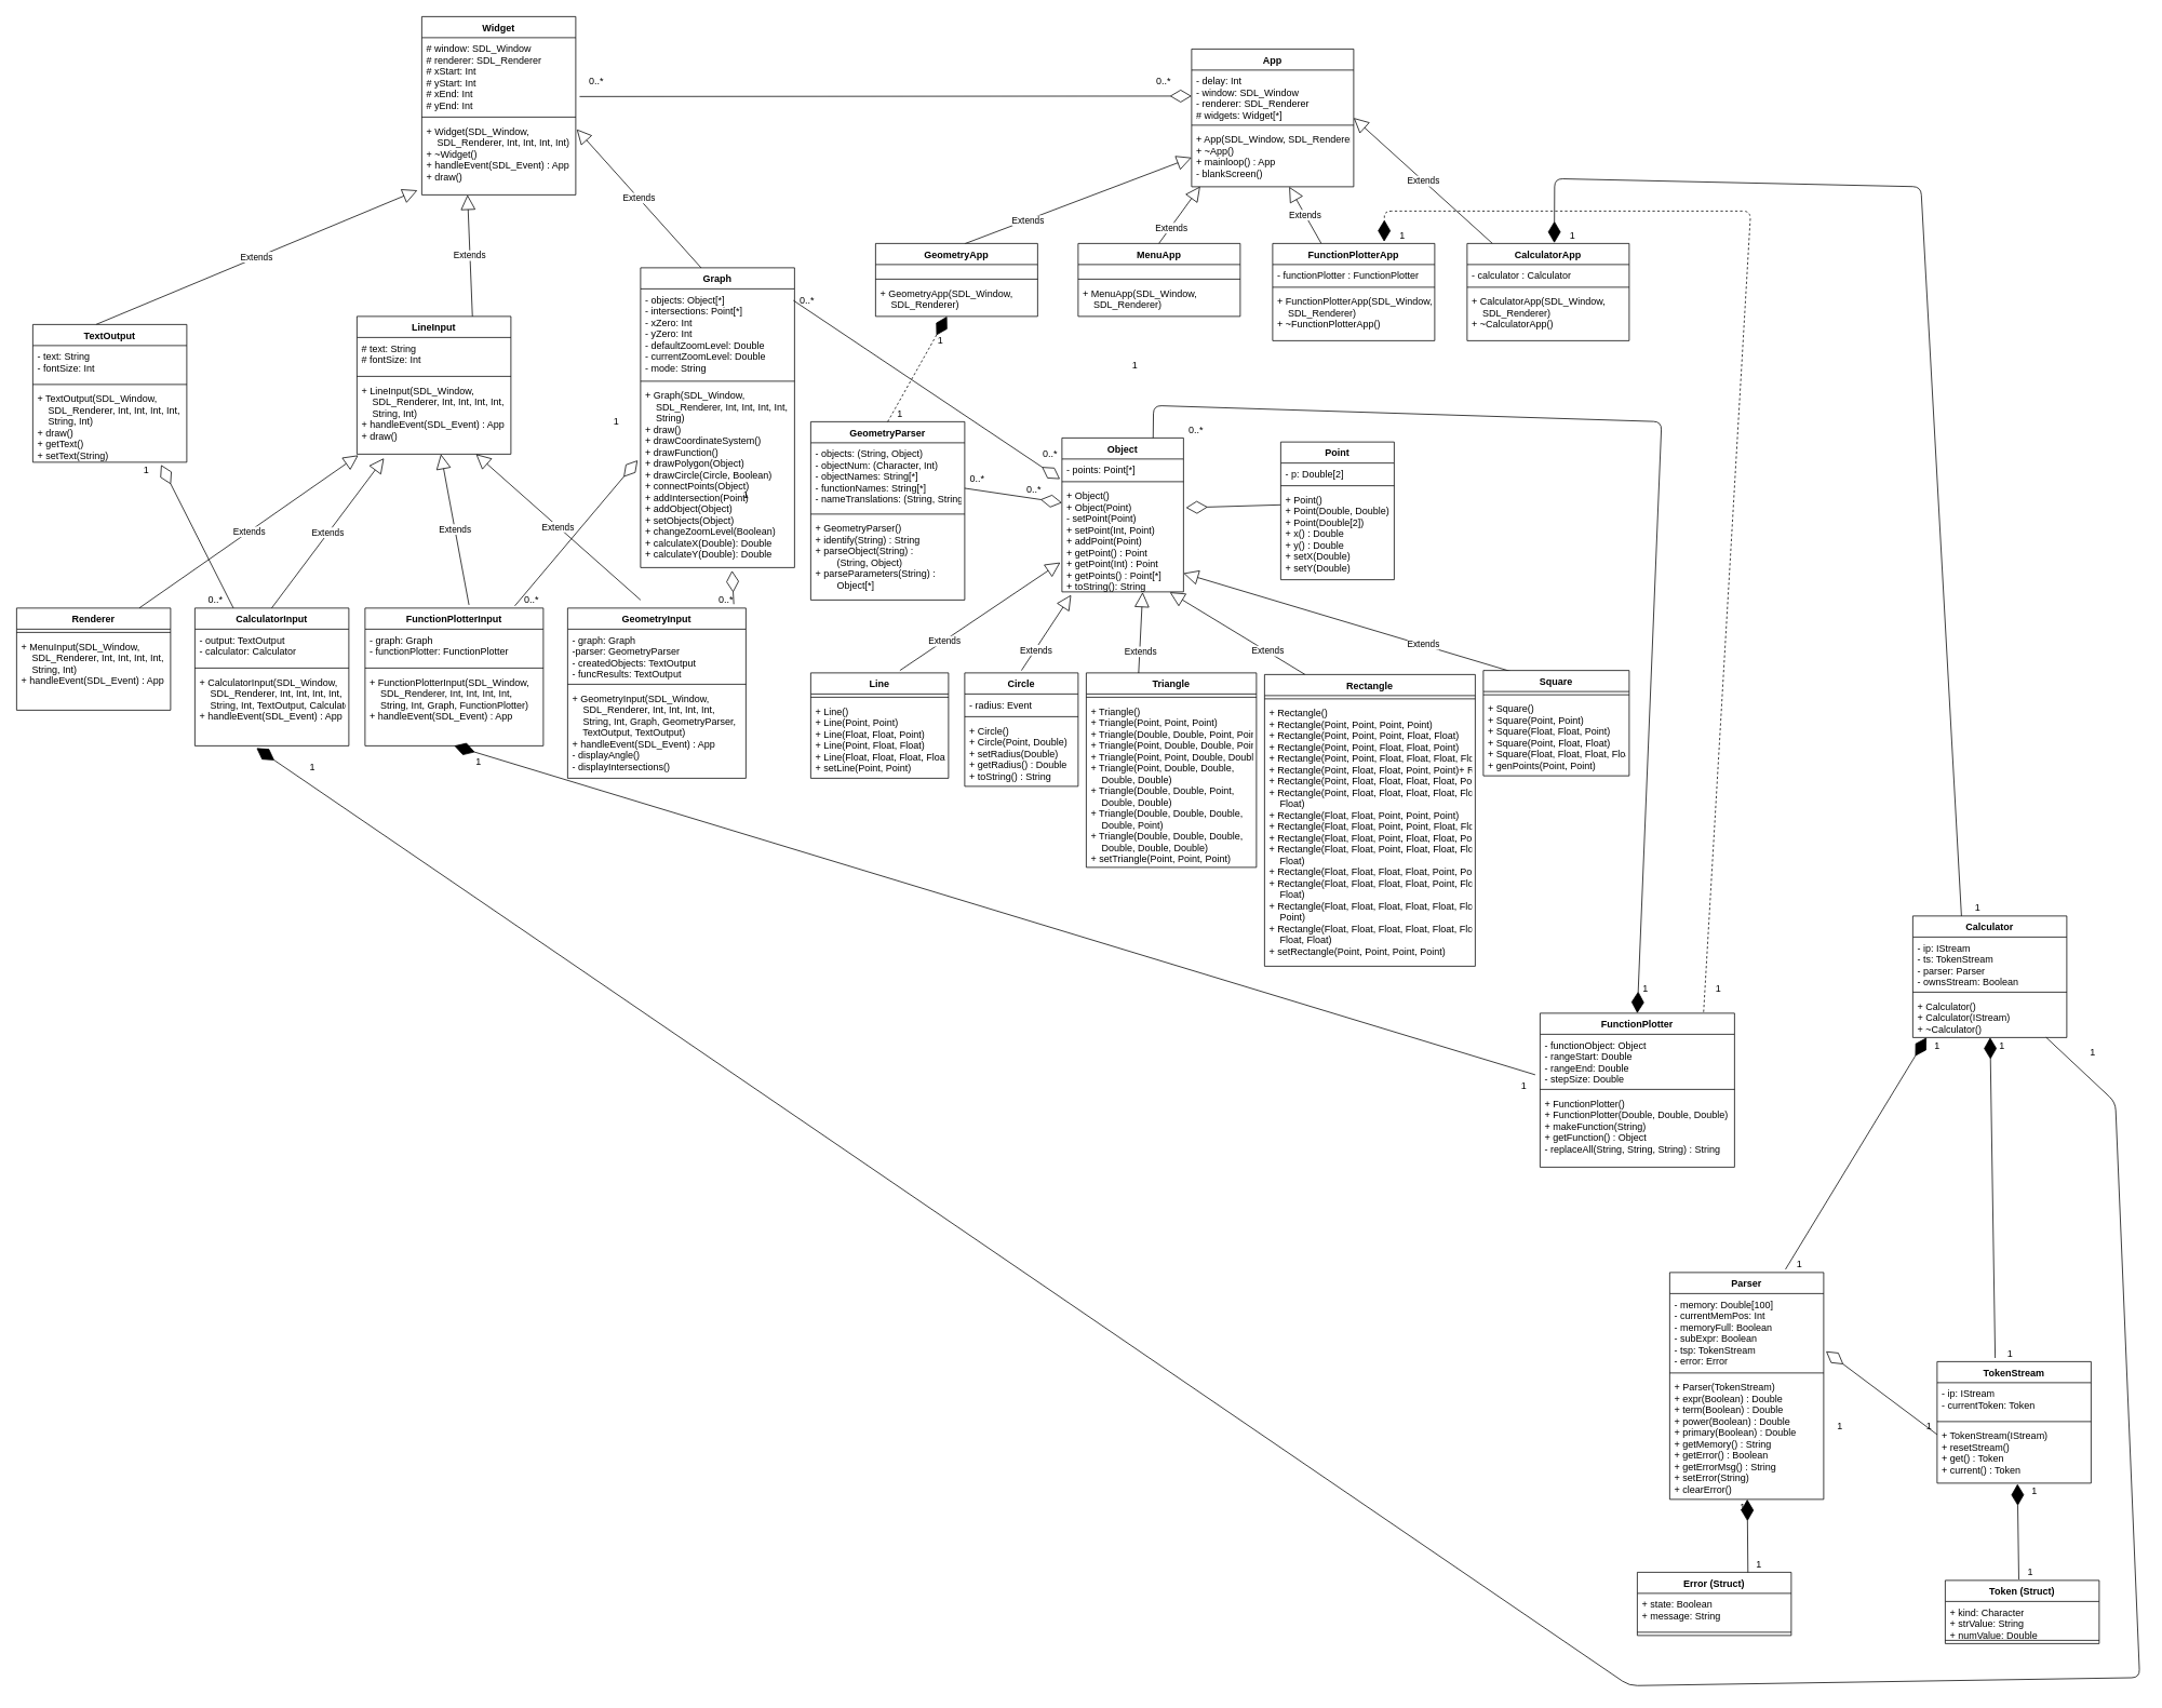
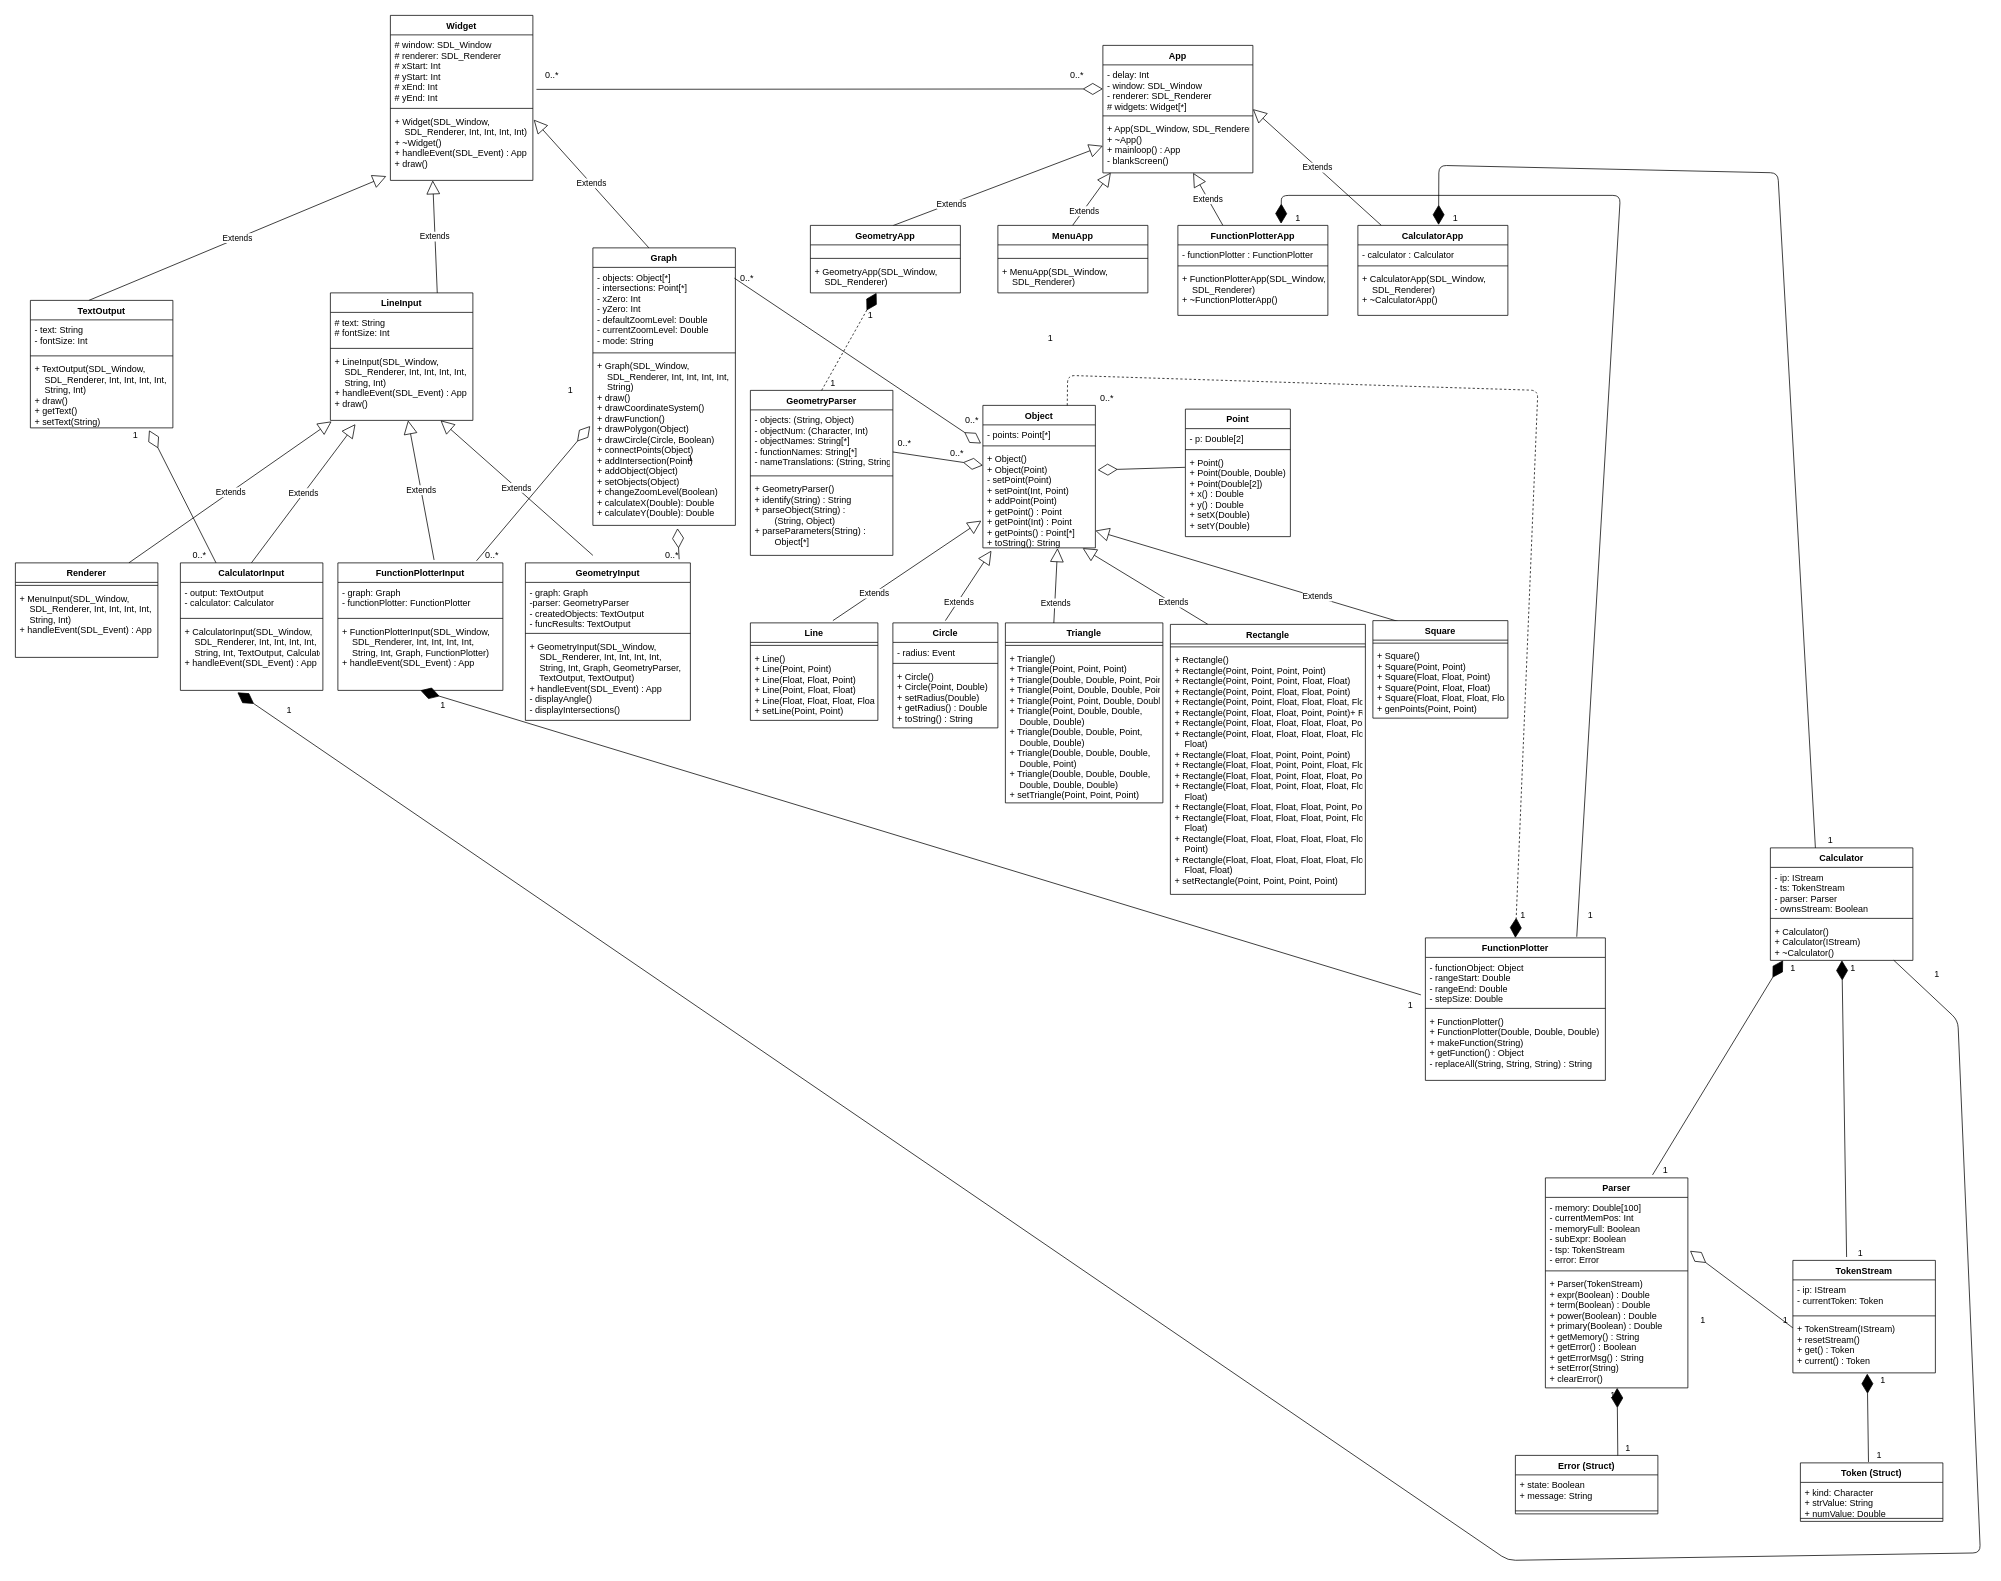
- <mxCell id="154" value="" style="endArrow=diamondThin;endFill=1;endSize=24;html=1;exitX=0.841;exitY=-0.008;exitDx=0;exitDy=0;exitPerimeter=0;entryX=0.688;entryY=-0.018;entryDx=0;entryDy=0;entryPerimeter=0;dashed=1;" parent="1" source="94" target="60" edge="1"><mxGeometry width="160" relative="1" as="geometry"><mxPoint x="2190" y="270" as="sourcePoint" /><mxPoint x="1710" y="270" as="targetPoint" /><Array as="points"><mxPoint x="2160" y="260" /><mxPoint x="1708" y="260" /></Array></mxGeometry></mxCell>
+ <mxCell id="154" value="" style="endArrow=diamondThin;endFill=1;endSize=24;html=1;exitX=0.841;exitY=-0.008;exitDx=0;exitDy=0;exitPerimeter=0;entryX=0.688;entryY=-0.018;entryDx=0;entryDy=0;entryPerimeter=0;" parent="1" source="94" target="60" edge="1"><mxGeometry width="160" relative="1" as="geometry"><mxPoint x="2190" y="270" as="sourcePoint" /><mxPoint x="1710" y="270" as="targetPoint" /><Array as="points"><mxPoint x="2160" y="260" /><mxPoint x="1708" y="260" /></Array></mxGeometry></mxCell>
- <mxCell id="151" value="" style="endArrow=diamondThin;endFill=1;endSize=24;html=1;entryX=0.5;entryY=0;entryDx=0;entryDy=0;exitX=0.75;exitY=0;exitDx=0;exitDy=0;" parent="1" source="114" target="94" edge="1"><mxGeometry width="160" relative="1" as="geometry"><mxPoint x="1440" y="440" as="sourcePoint" /><mxPoint x="2120" y="1060" as="targetPoint" /><Array as="points"><mxPoint x="1423" y="500" /><mxPoint x="2050" y="520" /></Array></mxGeometry></mxCell>
+ <mxCell id="151" value="" style="endArrow=diamondThin;endFill=1;endSize=24;html=1;entryX=0.5;entryY=0;entryDx=0;entryDy=0;exitX=0.75;exitY=0;exitDx=0;exitDy=0;dashed=1;" parent="1" source="114" target="94" edge="1"><mxGeometry width="160" relative="1" as="geometry"><mxPoint x="1440" y="440" as="sourcePoint" /><mxPoint x="2120" y="1060" as="targetPoint" /><Array as="points"><mxPoint x="1423" y="500" /><mxPoint x="2050" y="520" /></Array></mxGeometry></mxCell>
